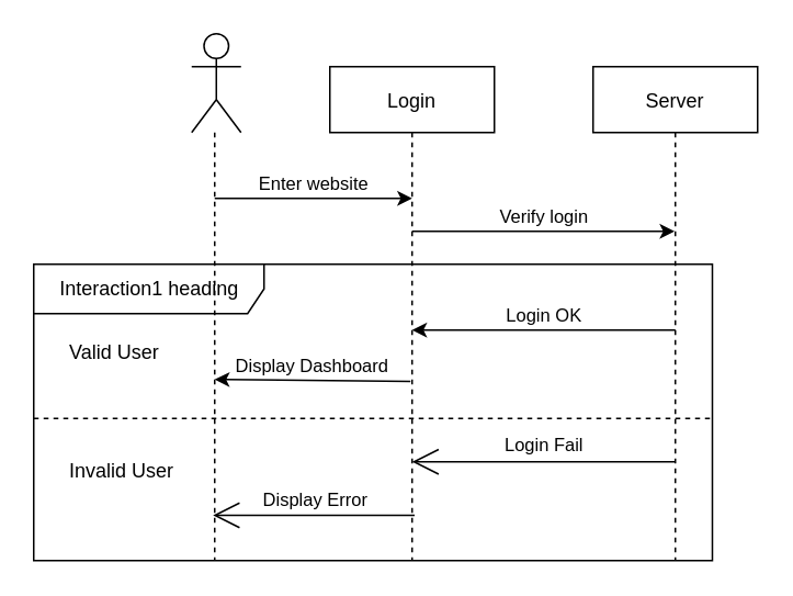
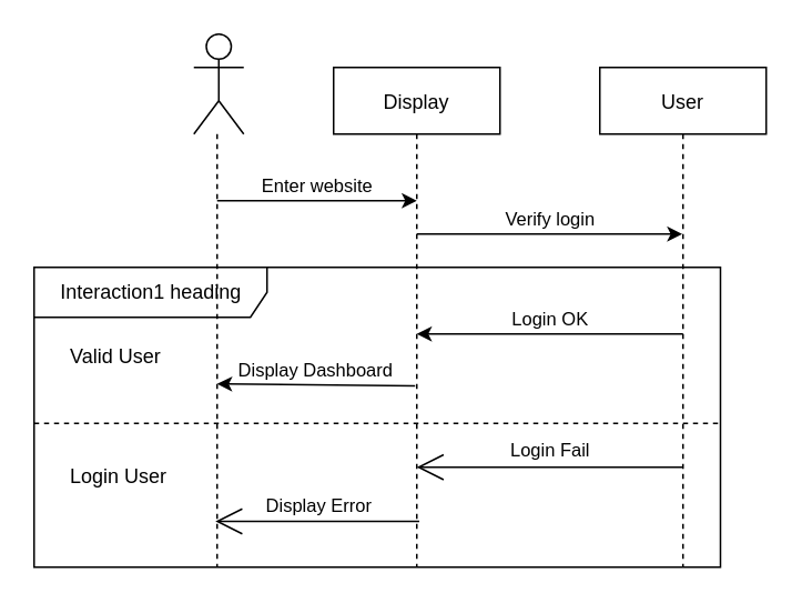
- <mxCell id="6" value="Login" style="shape=umlLifeline;perimeter=lifelinePerimeter;container=1;collapsible=0;recursiveResize=0;rounded=0;shadow=0;strokeWidth=1;" parent="1" vertex="1"><mxGeometry x="200" y="40" width="100" height="300" as="geometry" /></mxCell>
+ <mxCell id="6" value="Display" style="shape=umlLifeline;perimeter=lifelinePerimeter;container=1;collapsible=0;recursiveResize=0;rounded=0;shadow=0;strokeWidth=1;" parent="1" vertex="1"><mxGeometry x="200" y="40" width="100" height="300" as="geometry" /></mxCell>
- <mxCell id="7" value="Server" style="shape=umlLifeline;perimeter=lifelinePerimeter;container=1;collapsible=0;recursiveResize=0;rounded=0;shadow=0;strokeWidth=1;" parent="1" vertex="1"><mxGeometry x="360" y="40" width="100" height="300" as="geometry" /></mxCell>
+ <mxCell id="7" value="User" style="shape=umlLifeline;perimeter=lifelinePerimeter;container=1;collapsible=0;recursiveResize=0;rounded=0;shadow=0;strokeWidth=1;" parent="1" vertex="1"><mxGeometry x="360" y="40" width="100" height="300" as="geometry" /></mxCell>
- <mxCell id="4" value="Invalid User" style="line;strokeWidth=1;dashed=1;labelPosition=center;verticalLabelPosition=bottom;align=left;verticalAlign=top;spacingLeft=20;spacingTop=15;hachureGap=4;" vertex="1" parent="2"><mxGeometry y="90" width="412.5" height="7.2" as="geometry" /></mxCell>
+ <mxCell id="4" value="Login User" style="line;strokeWidth=1;dashed=1;labelPosition=center;verticalLabelPosition=bottom;align=left;verticalAlign=top;spacingLeft=20;spacingTop=15;hachureGap=4;" vertex="1" parent="2"><mxGeometry y="90" width="412.5" height="7.2" as="geometry" /></mxCell>
